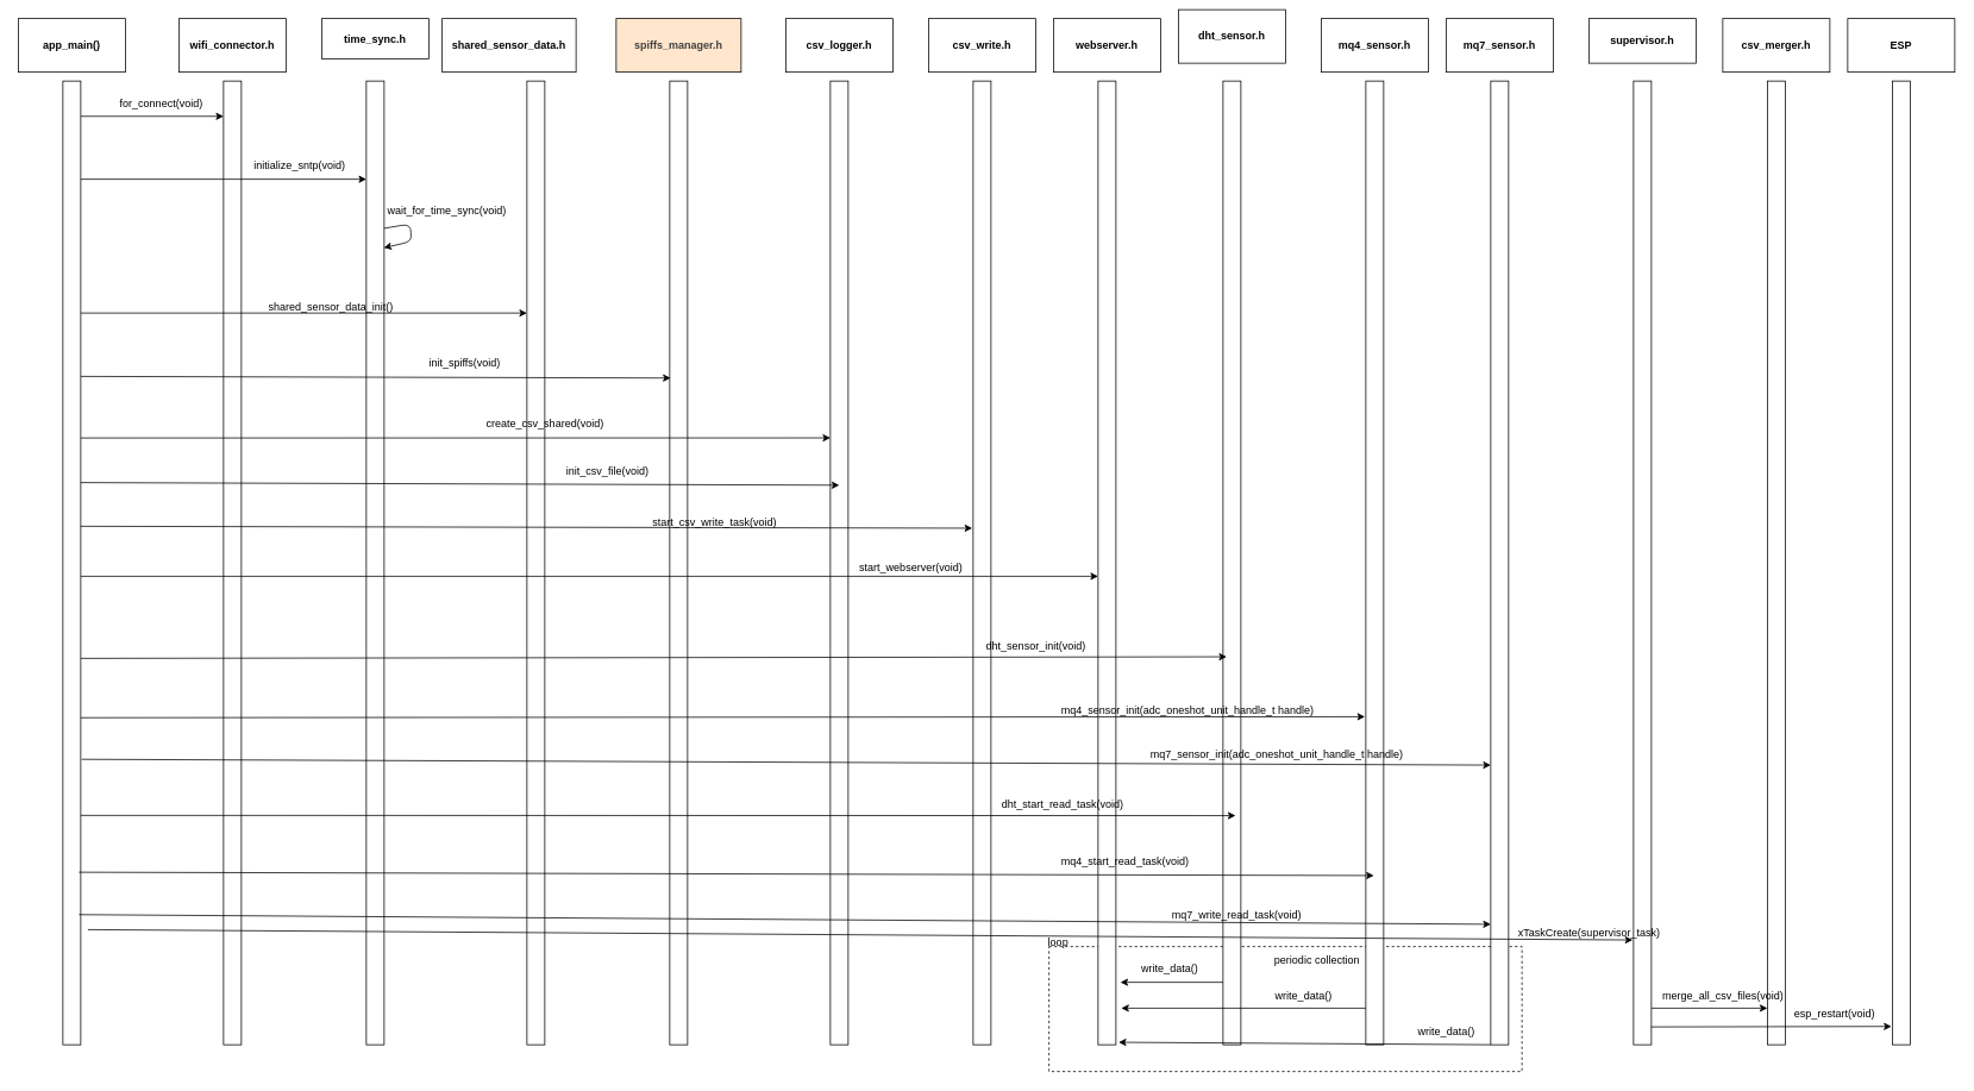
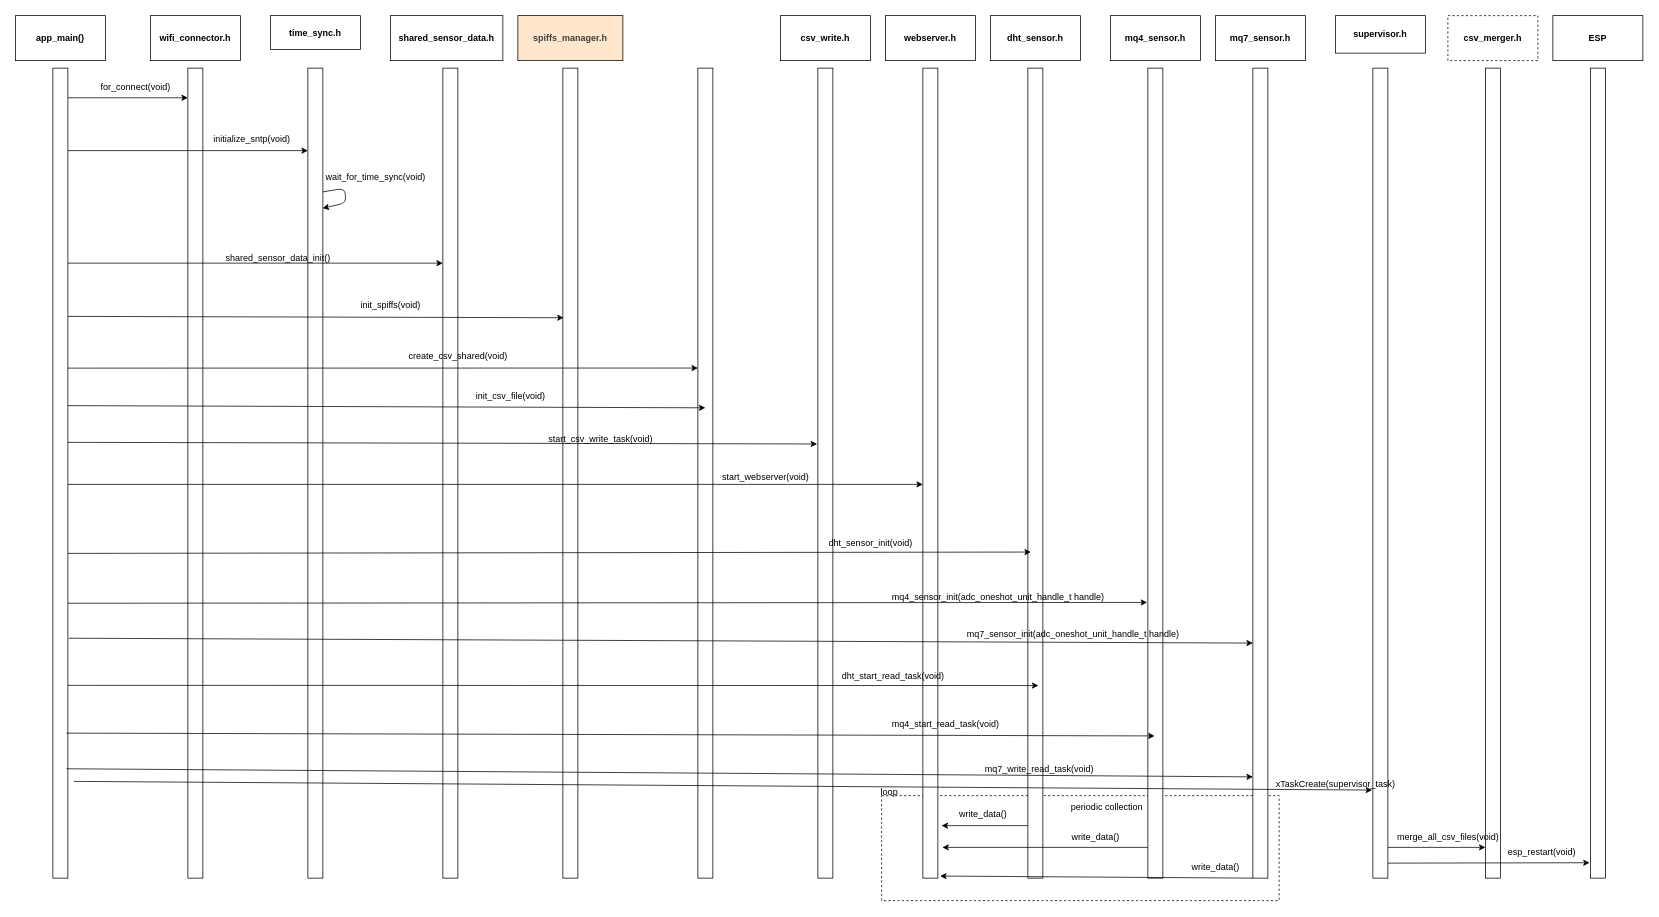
- <mxCell id="30" value="&lt;b&gt;dht_sensor.h&lt;/b&gt;" style="rounded=0;whiteSpace=wrap;html=1;" parent="1" vertex="1"><mxGeometry x="1320" y="10" width="120" height="60" as="geometry" /></mxCell>
+ <mxCell id="30" value="&lt;b&gt;dht_sensor.h&lt;/b&gt;" style="rounded=0;whiteSpace=wrap;html=1;" parent="1" vertex="1"><mxGeometry x="1320" y="20" width="120" height="60" as="geometry" /></mxCell>
- <mxCell id="26" value="&lt;b&gt;shared_sensor_data.h&lt;/b&gt;" style="rounded=0;whiteSpace=wrap;html=1;fontStyle=1" parent="1" vertex="1"><mxGeometry x="495" y="20" width="150" height="60" as="geometry" /></mxCell>
+ <mxCell id="26" value="&lt;b&gt;shared_sensor_data.h&lt;/b&gt;" style="rounded=0;whiteSpace=wrap;html=1;fontStyle=1" parent="1" vertex="1"><mxGeometry x="520" y="20" width="150" height="60" as="geometry" /></mxCell>
- <mxCell id="28" value="&lt;b&gt;csv_logger.h&lt;/b&gt;" style="rounded=0;whiteSpace=wrap;html=1;" parent="1" vertex="1"><mxGeometry x="880" y="20" width="120" height="60" as="geometry" /></mxCell>
- <mxCell id="67" value="&lt;b&gt;csv_merger.h&lt;/b&gt;" style="rounded=0;whiteSpace=wrap;html=1;" parent="1" vertex="1"><mxGeometry x="1930" y="20" width="120" height="60" as="geometry" /></mxCell>
+ <mxCell id="67" value="&lt;b&gt;csv_merger.h&lt;/b&gt;" style="rounded=0;whiteSpace=wrap;html=1;dashed=1;" parent="1" vertex="1"><mxGeometry x="1930" y="20" width="120" height="60" as="geometry" /></mxCell>
